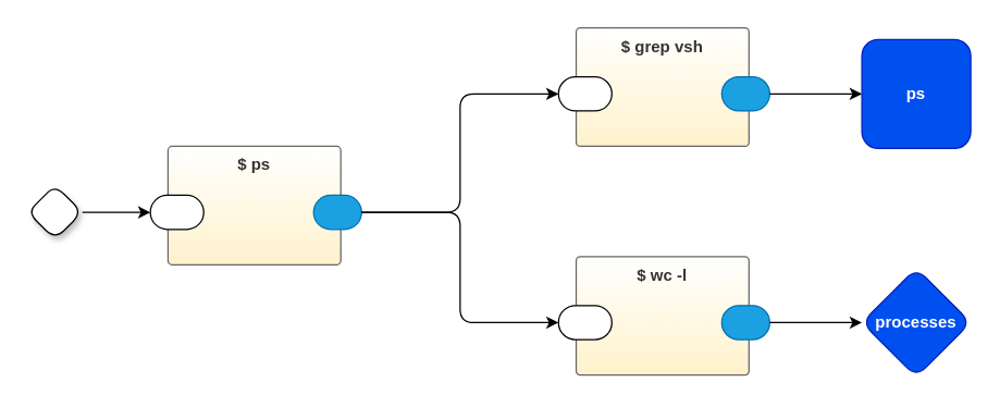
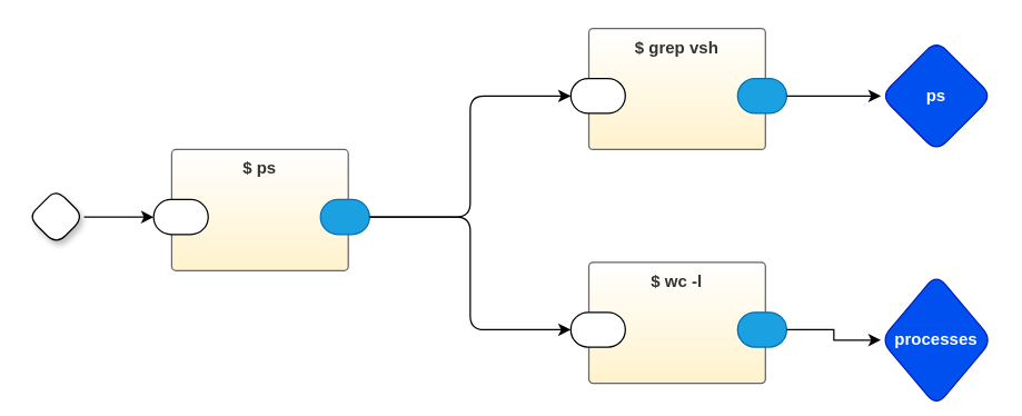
- <mxCell id="3" value="ps" style="whiteSpace=wrap;html=1;fillColor=#0050ef;fontColor=#ffffff;strokeColor=#001DBC;fontStyle=1;glass=0;sketch=0;fontSize=12;points=[[0,0.5,0,0,0],[0.5,0,0,0,0],[0.5,1,0,0,0],[1,0.5,0,0,0]];shadow=0;rounded=1;" parent="1" vertex="1"><mxGeometry x="633" y="28.5" width="80" height="80" as="geometry" /></mxCell>
+ <mxCell id="3" value="ps" style="rhombus;whiteSpace=wrap;html=1;rounded=1;fillColor=#0050ef;fontColor=#ffffff;strokeColor=#001DBC;fontStyle=1;glass=0;sketch=0;fontSize=12;points=[[0,0.5,0,0,0],[0.5,0,0,0,0],[0.5,1,0,0,0],[1,0.5,0,0,0]];shadow=0;" parent="1" vertex="1"><mxGeometry x="633" y="28.5" width="80" height="80" as="geometry" /></mxCell>
- <mxCell id="7" value="processes" style="rhombus;whiteSpace=wrap;html=1;rounded=1;fillColor=#0050ef;fontColor=#ffffff;strokeColor=#001DBC;fontStyle=1;glass=0;sketch=0;fontSize=12;points=[[0,0.5,0,0,0],[0.5,0,0,0,0],[0.5,1,0,0,0],[1,0.5,0,0,0]];shadow=0;" parent="1" vertex="1"><mxGeometry x="633" y="196.5" width="80" height="80" as="geometry" /></mxCell>
+ <mxCell id="7" value="processes" style="rhombus;whiteSpace=wrap;html=1;rounded=1;fillColor=#0050ef;fontColor=#ffffff;strokeColor=#001DBC;fontStyle=1;glass=0;sketch=0;fontSize=12;points=[[0,0.5,0,0,0],[0.5,0,0,0,0],[0.5,1,0,0,0],[1,0.5,0,0,0]];shadow=0;" parent="1" vertex="1"><mxGeometry x="633" y="196.5" width="80" height="95" as="geometry" /></mxCell>
